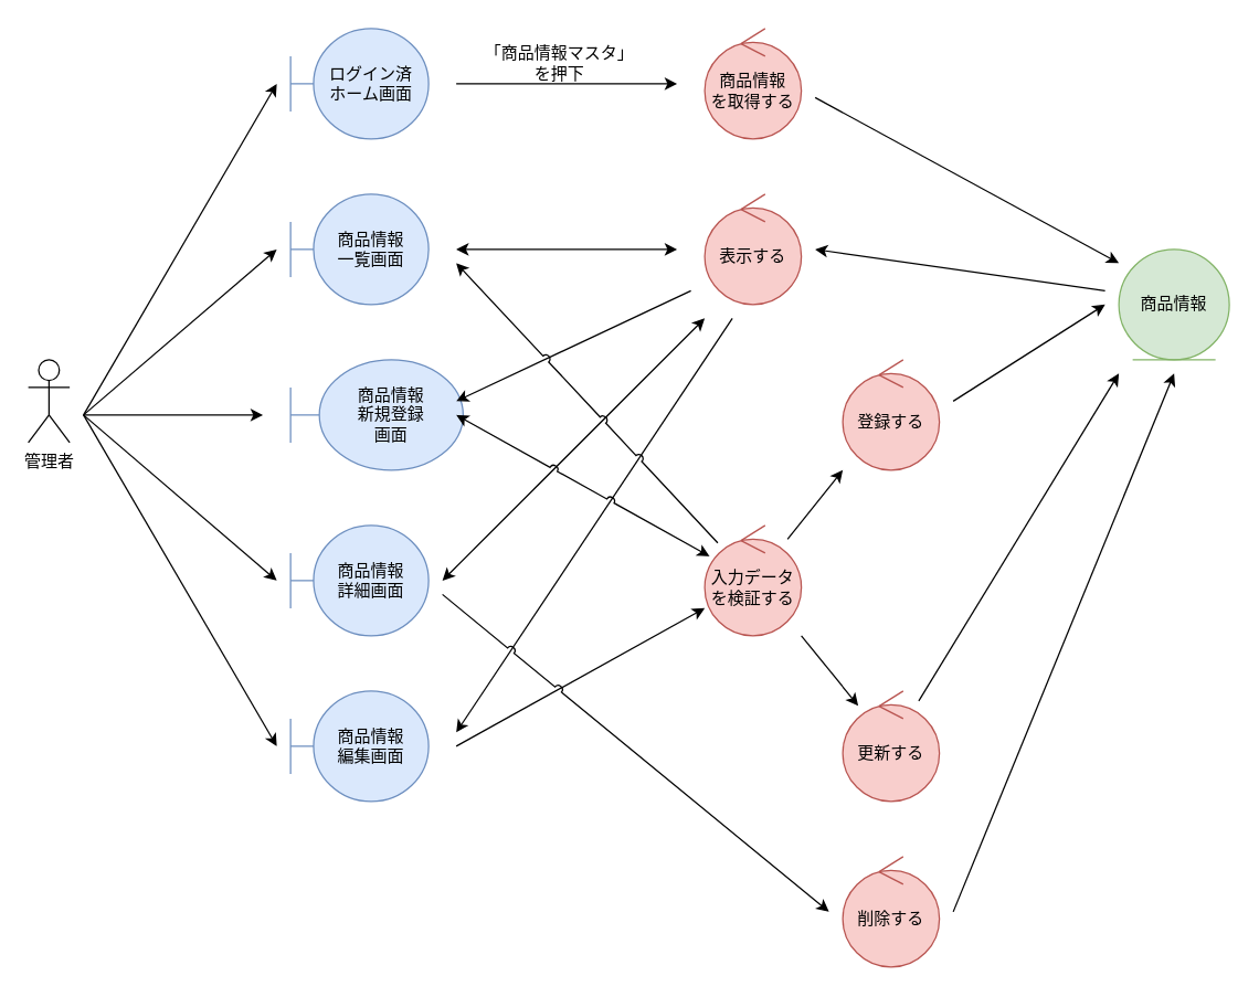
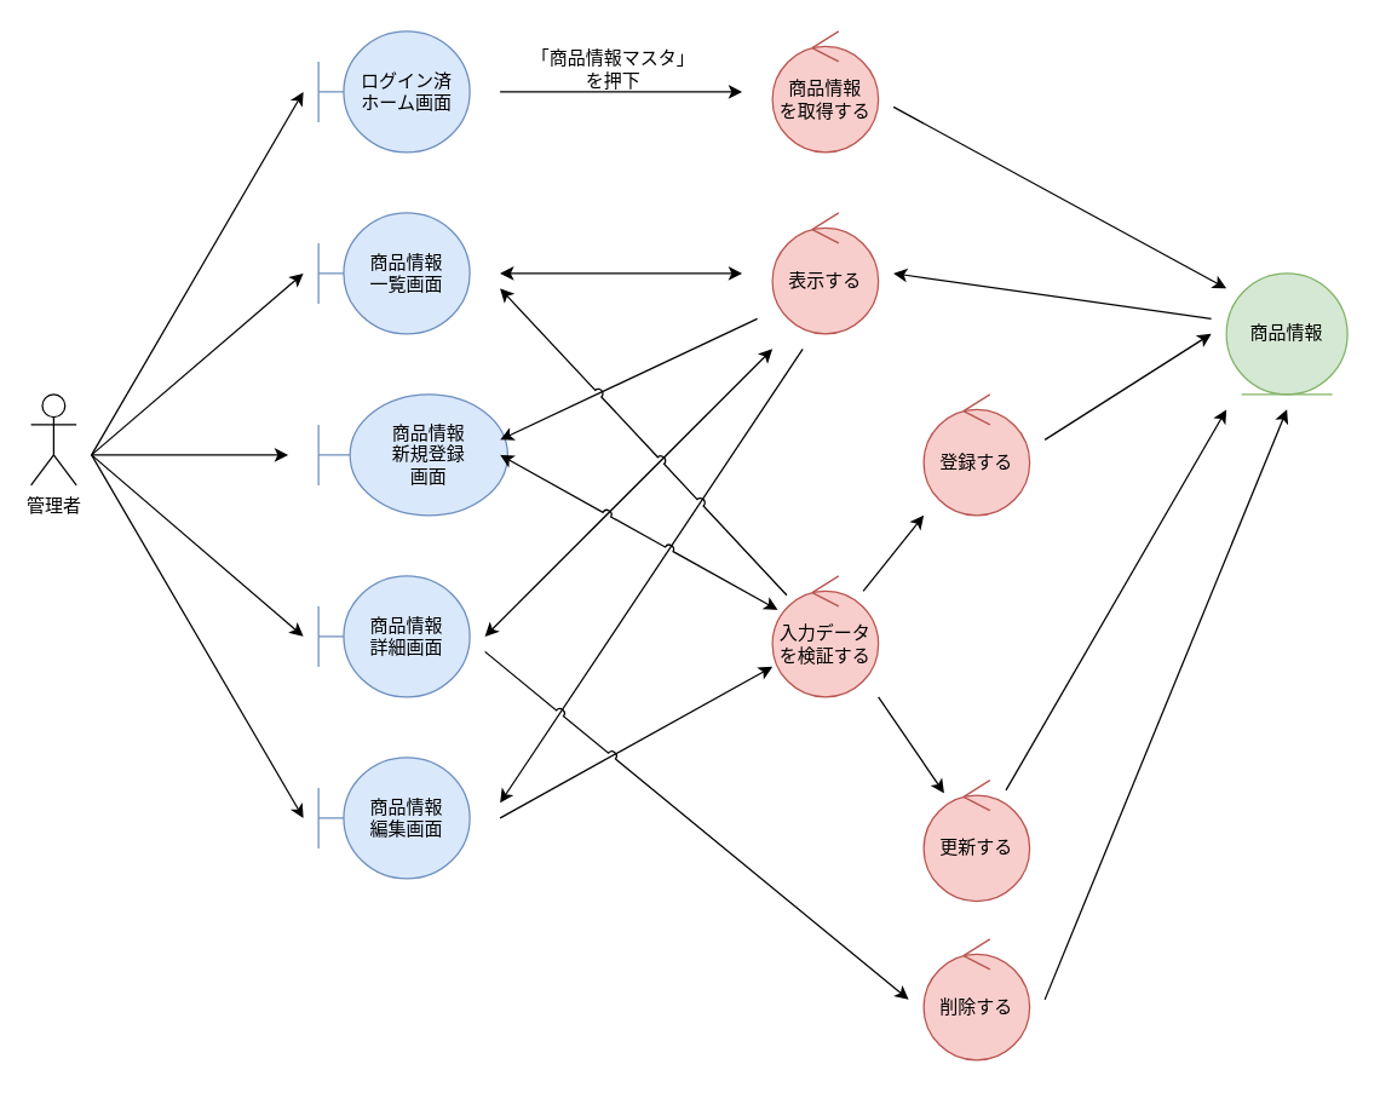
- <mxCell id="11" value="更新する" style="ellipse;shape=umlControl;whiteSpace=wrap;html=1;fillColor=#f8cecc;strokeColor=#b85450;" parent="1" vertex="1"><mxGeometry x="610" y="500" width="70" height="80" as="geometry" /></mxCell>
+ <mxCell id="11" value="更新する" style="ellipse;shape=umlControl;whiteSpace=wrap;html=1;fillColor=#f8cecc;strokeColor=#b85450;" parent="1" vertex="1"><mxGeometry x="610" y="515" width="70" height="80" as="geometry" /></mxCell>
